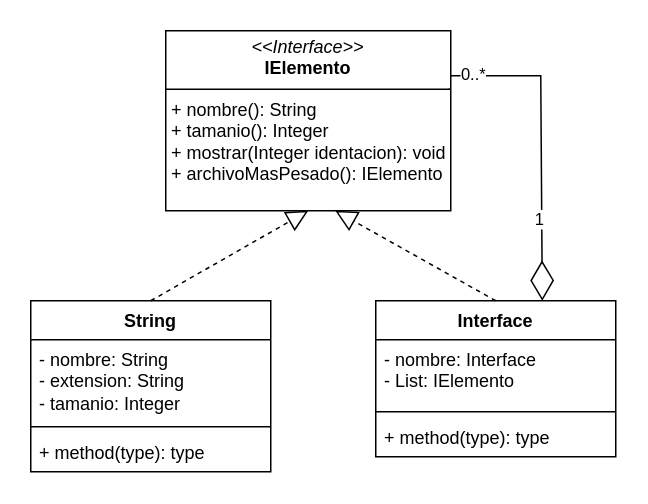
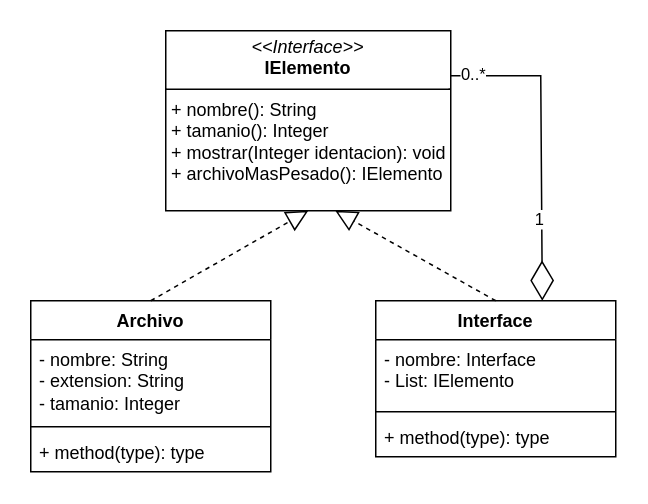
- <mxCell id="2" value="String" style="swimlane;fontStyle=1;align=center;verticalAlign=top;childLayout=stackLayout;horizontal=1;startSize=26;horizontalStack=0;resizeParent=1;resizeParentMax=0;resizeLast=0;collapsible=1;marginBottom=0;whiteSpace=wrap;html=1;" vertex="1" parent="1"><mxGeometry x="20" y="200" width="160" height="114" as="geometry" /></mxCell>
+ <mxCell id="2" value="Archivo" style="swimlane;fontStyle=1;align=center;verticalAlign=top;childLayout=stackLayout;horizontal=1;startSize=26;horizontalStack=0;resizeParent=1;resizeParentMax=0;resizeLast=0;collapsible=1;marginBottom=0;whiteSpace=wrap;html=1;" vertex="1" parent="1"><mxGeometry x="20" y="200" width="160" height="114" as="geometry" /></mxCell>
